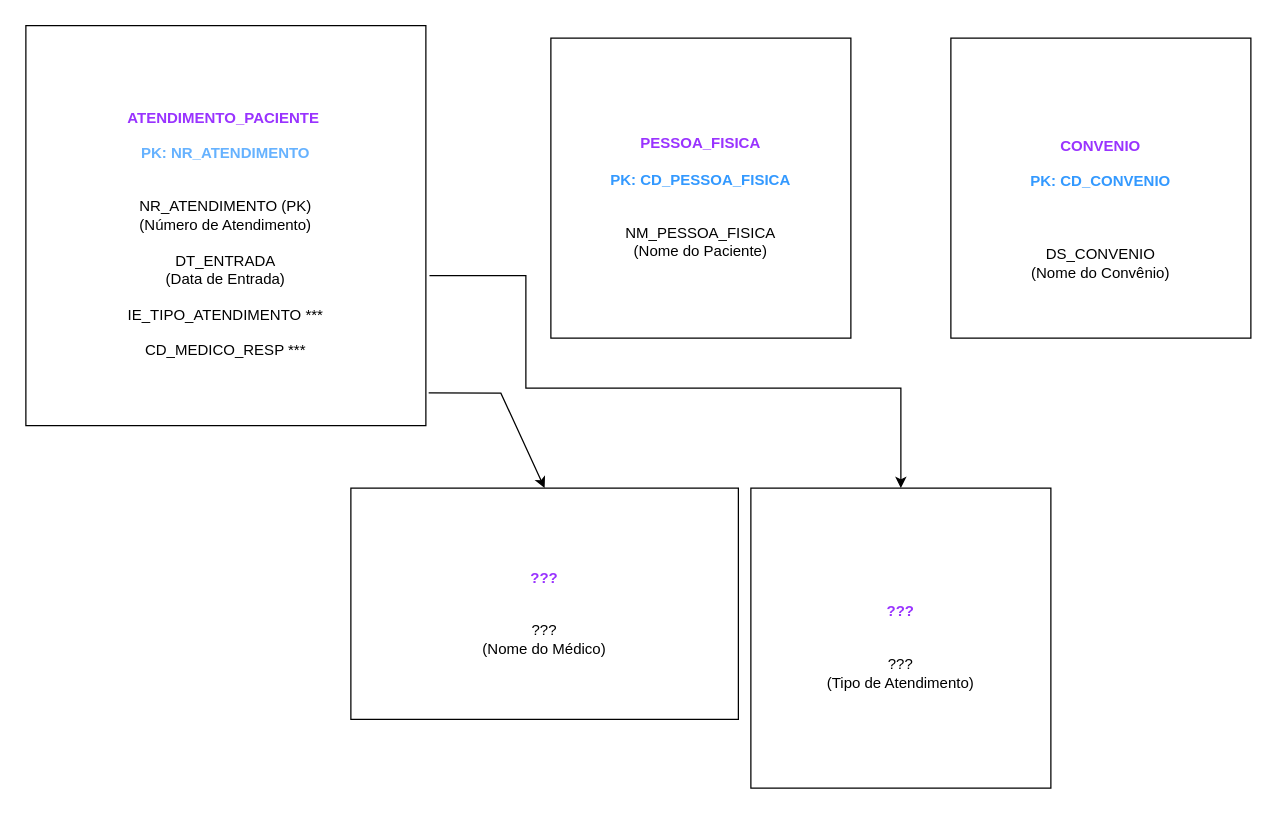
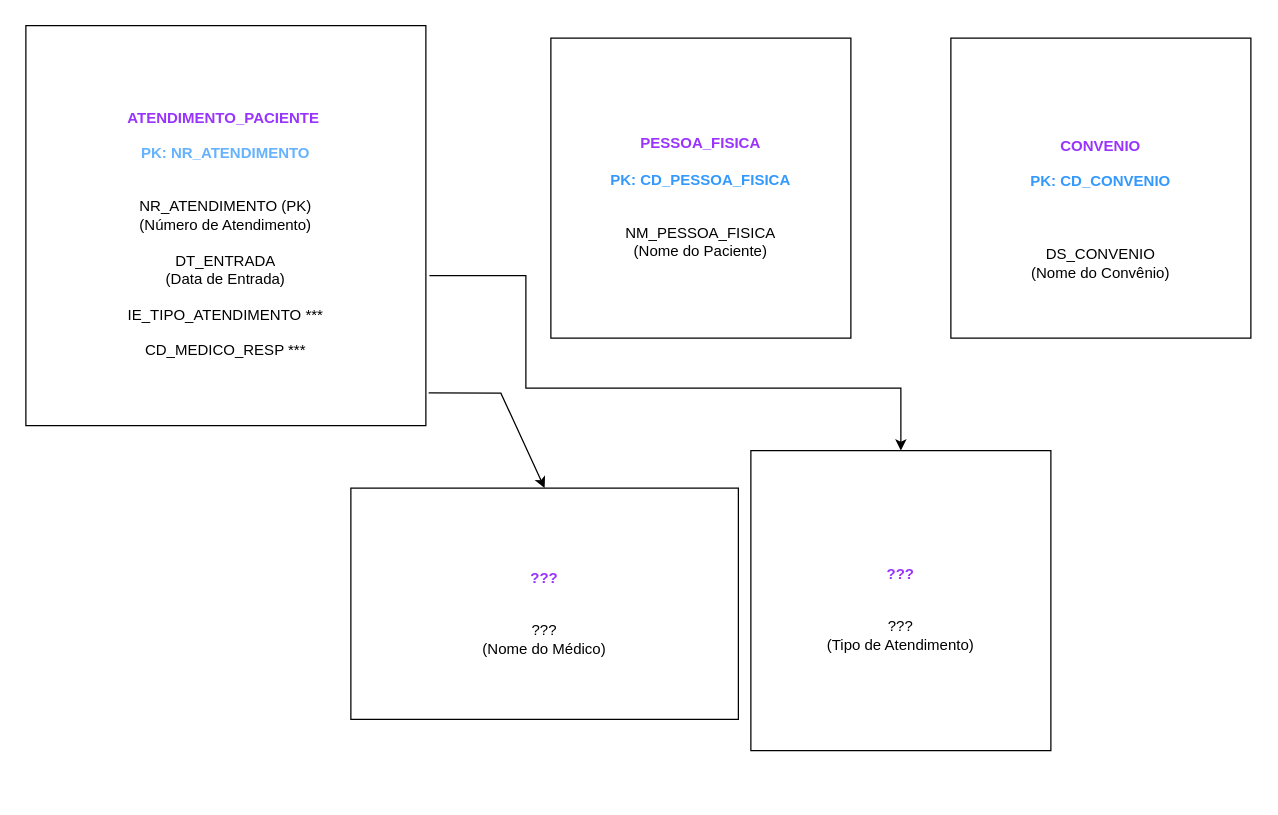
- <mxCell id="6" value="&lt;p style=&quot;line-height: 150%;&quot; class=&quot;MsoNoSpacing&quot;&gt;&lt;b&gt;&lt;font color=&quot;#9933ff&quot;&gt;???&lt;/font&gt;&lt;/b&gt;&lt;/p&gt;&lt;span style=&quot;background-color: initial;&quot;&gt;&lt;div style=&quot;&quot;&gt;&lt;br&gt;&lt;/div&gt;&lt;div style=&quot;&quot;&gt;&lt;span style=&quot;background-color: initial;&quot;&gt;???&lt;/span&gt;&lt;/div&gt;&lt;div style=&quot;&quot;&gt;(Tipo de Atendimento)&lt;/div&gt;&lt;/span&gt;" style="whiteSpace=wrap;html=1;aspect=fixed;align=center;verticalAlign=middle;" vertex="1" parent="1"><mxGeometry x="600" y="390" width="240" height="240" as="geometry" /></mxCell>
+ <mxCell id="6" value="&lt;p style=&quot;line-height: 150%;&quot; class=&quot;MsoNoSpacing&quot;&gt;&lt;b&gt;&lt;font color=&quot;#9933ff&quot;&gt;???&lt;/font&gt;&lt;/b&gt;&lt;/p&gt;&lt;span style=&quot;background-color: initial;&quot;&gt;&lt;div style=&quot;&quot;&gt;&lt;br&gt;&lt;/div&gt;&lt;div style=&quot;&quot;&gt;&lt;span style=&quot;background-color: initial;&quot;&gt;???&lt;/span&gt;&lt;/div&gt;&lt;div style=&quot;&quot;&gt;(Tipo de Atendimento)&lt;/div&gt;&lt;/span&gt;" style="whiteSpace=wrap;html=1;aspect=fixed;align=center;verticalAlign=middle;" vertex="1" parent="1"><mxGeometry x="600" y="360" width="240" height="240" as="geometry" /></mxCell>
